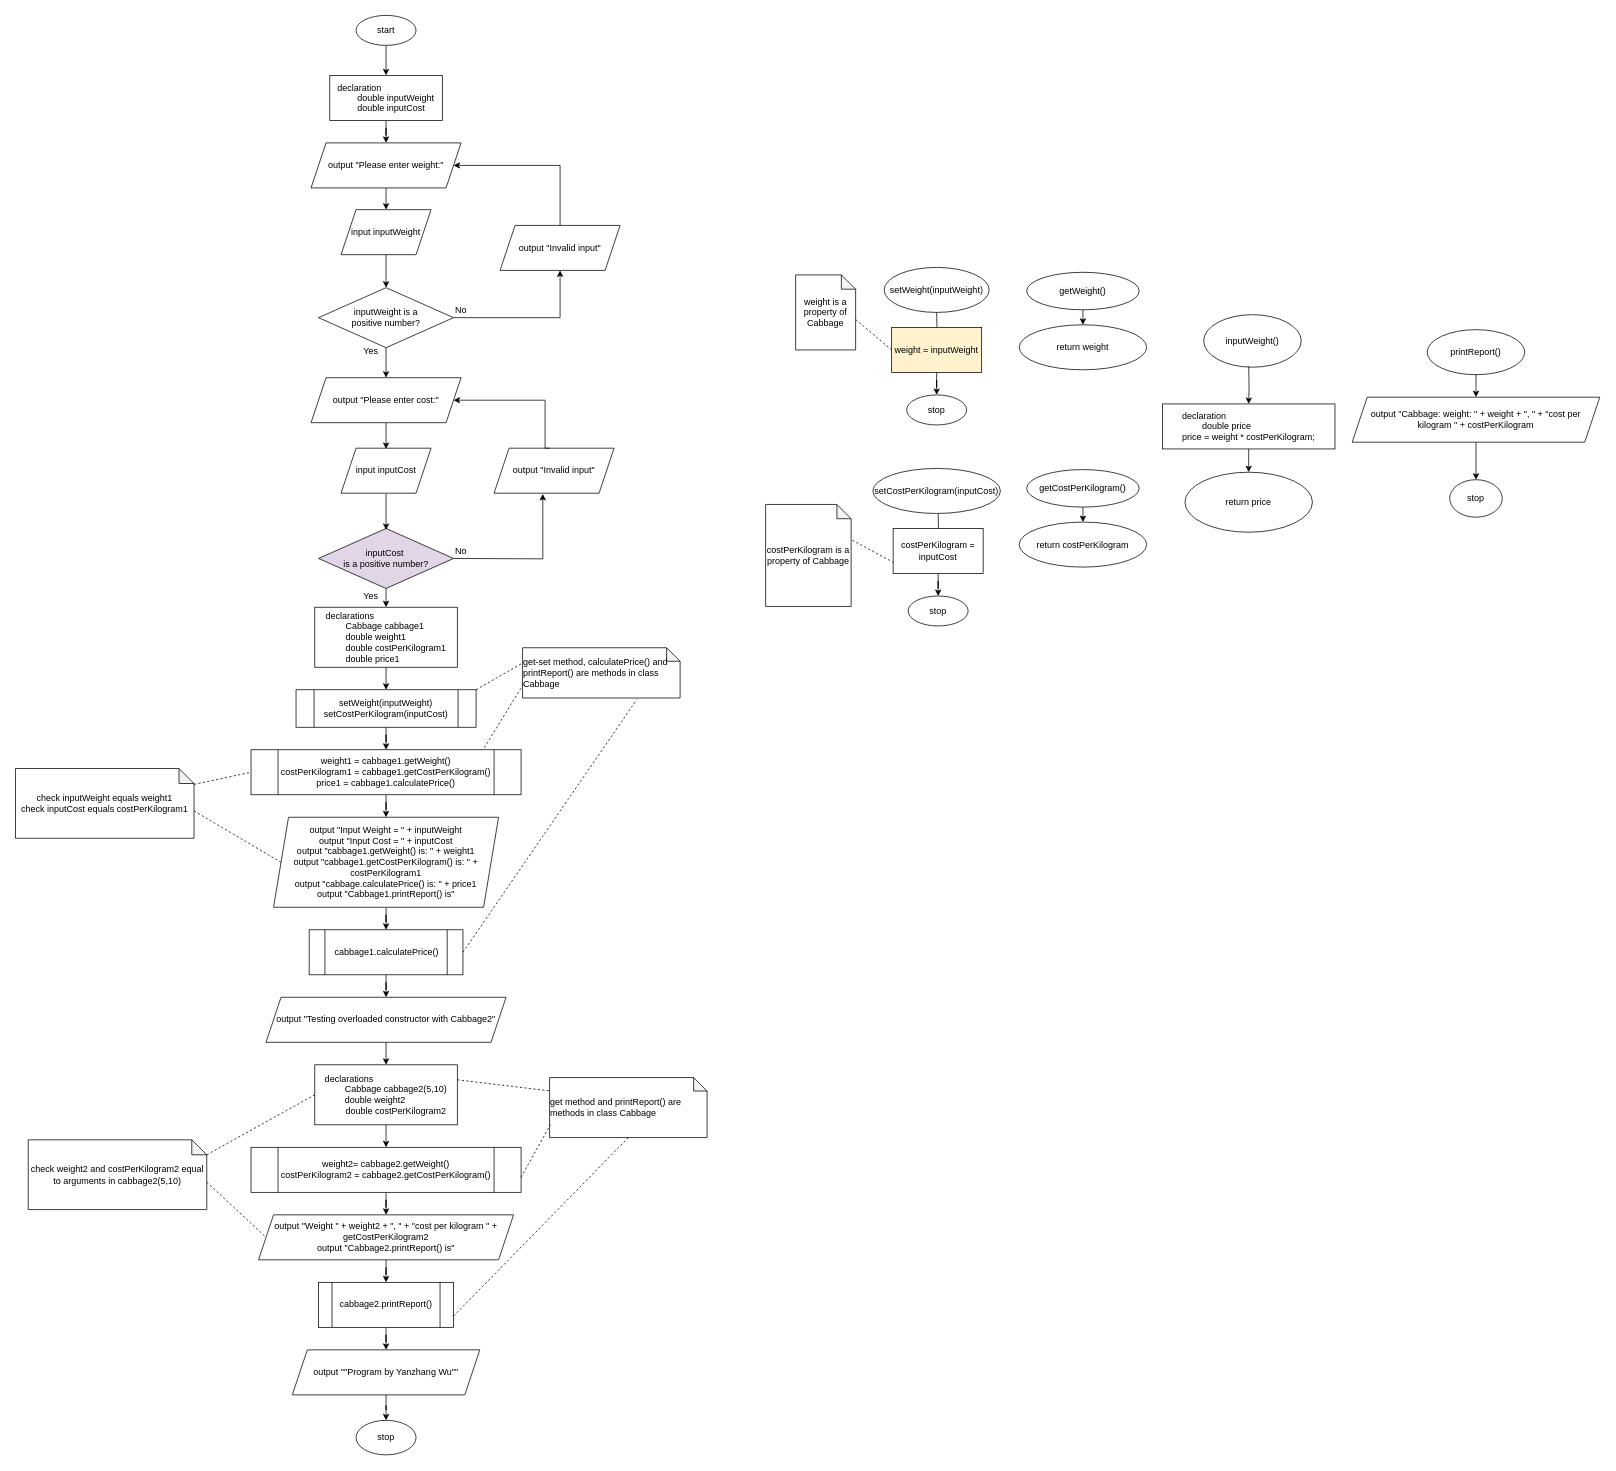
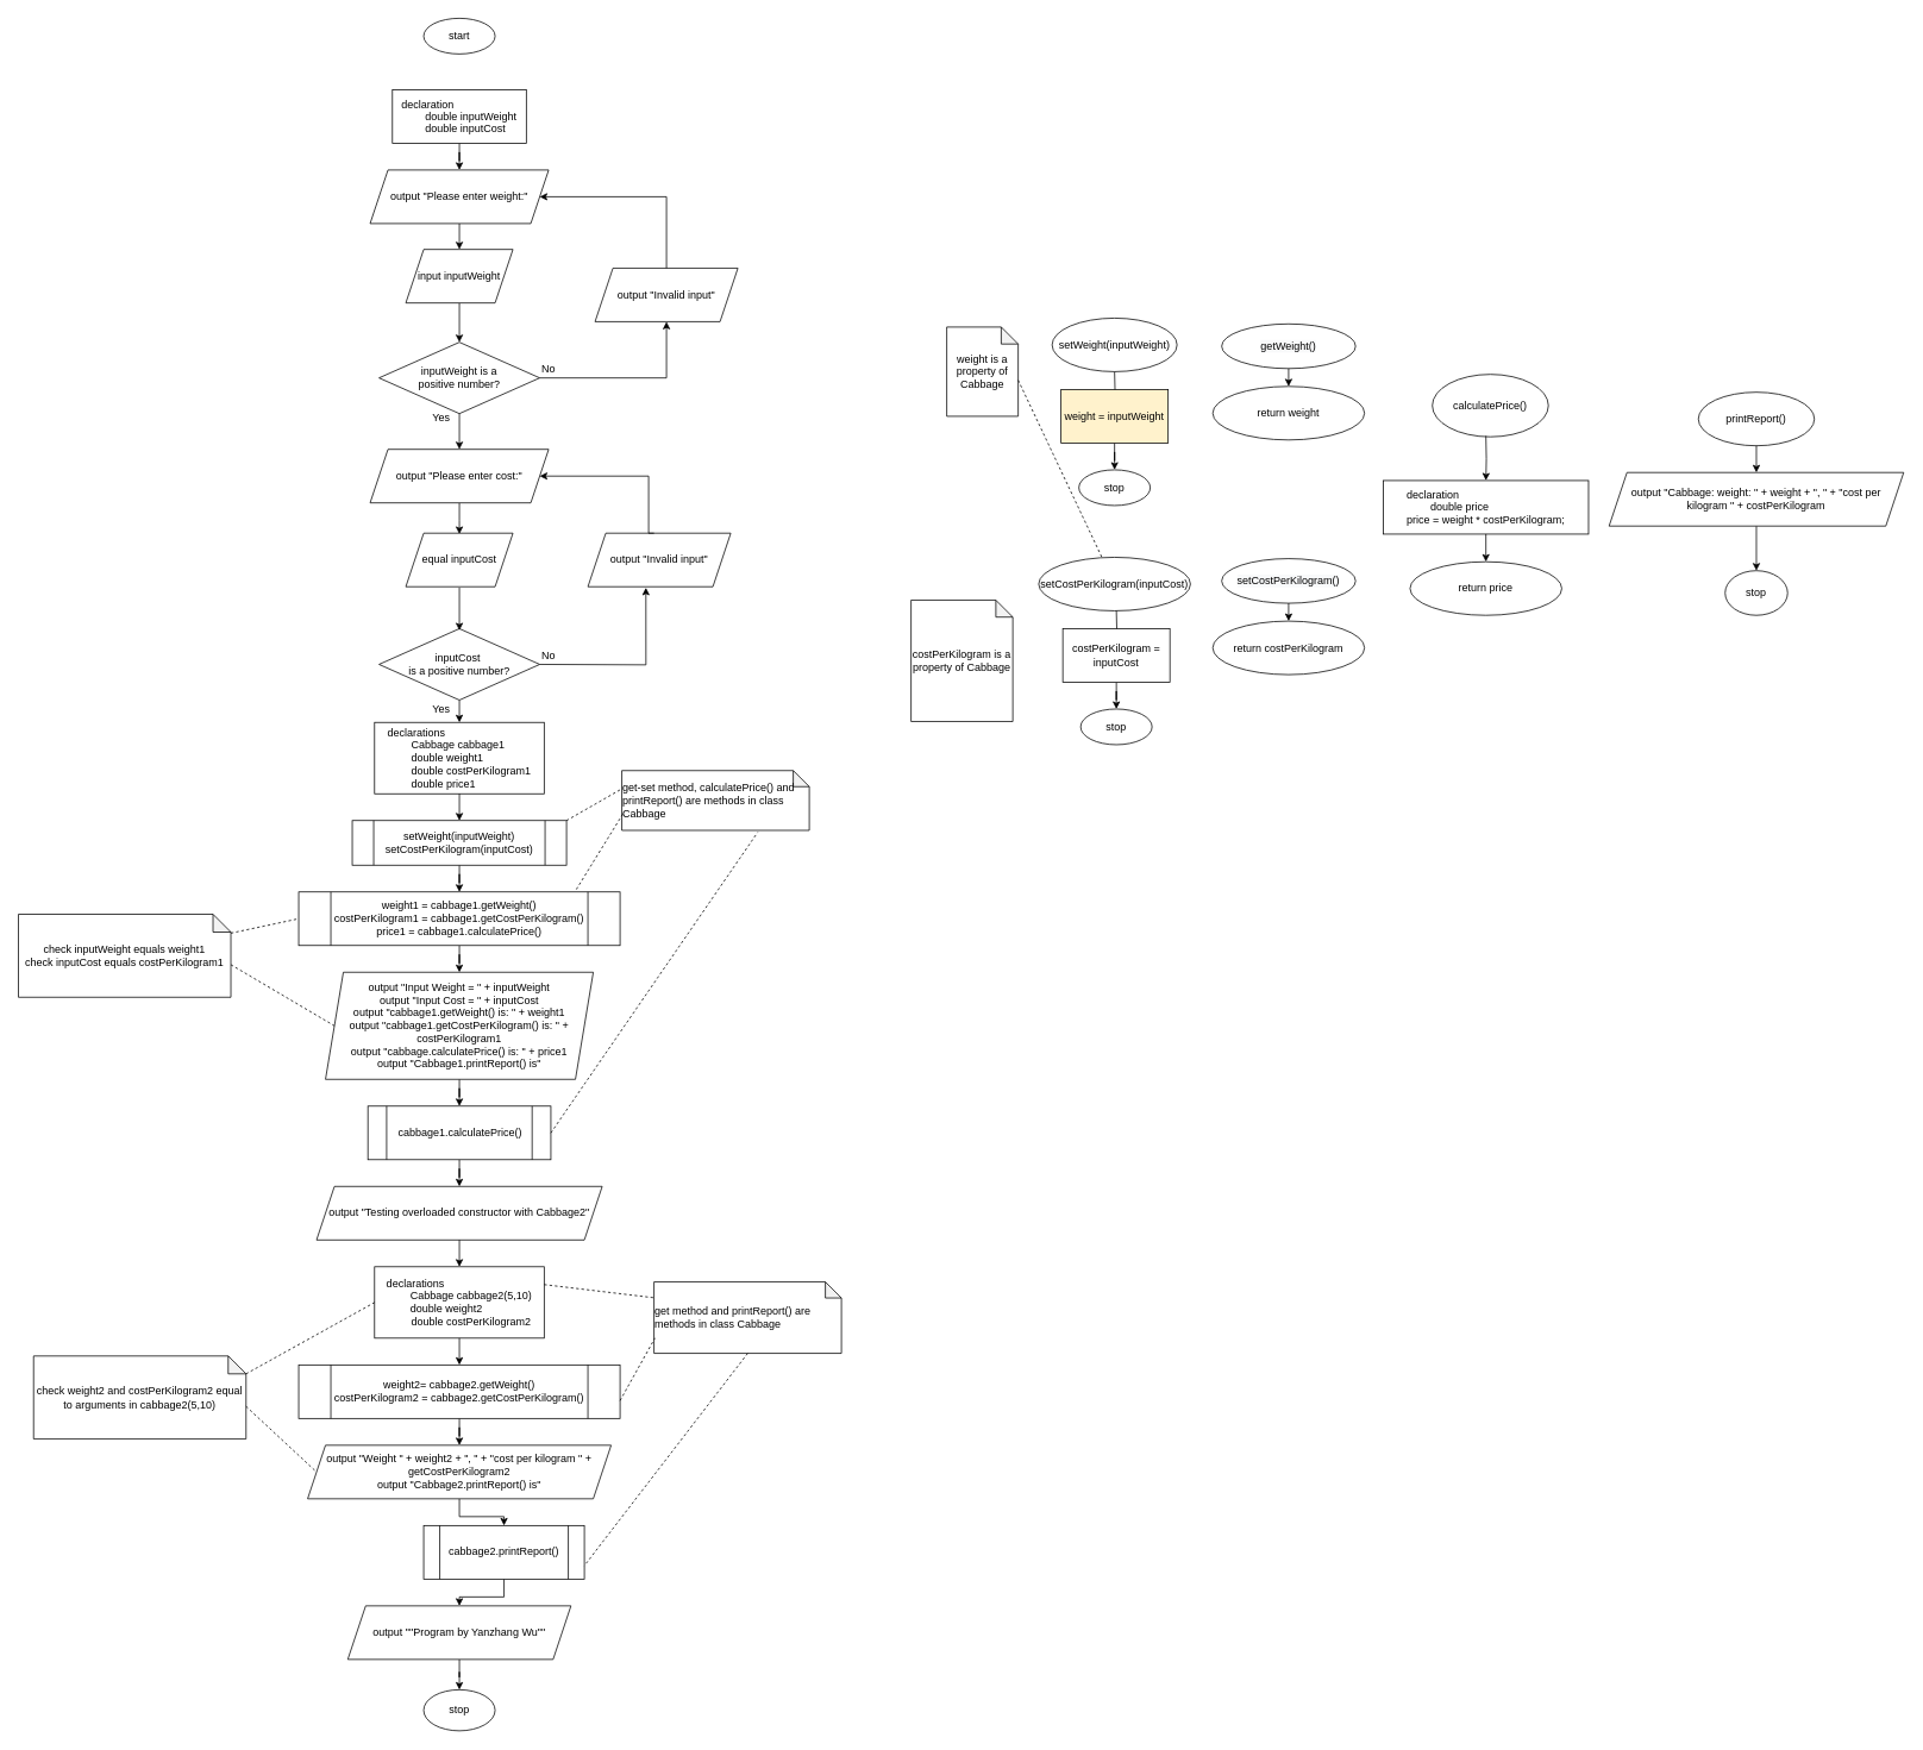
- <mxCell id="2" value="" style="edgeStyle=orthogonalEdgeStyle;rounded=0;orthogonalLoop=1;jettySize=auto;html=1;" parent="1" source="3" target="5" edge="1"><mxGeometry relative="1" as="geometry" /></mxCell>
- <mxCell id="82" value="" style="endArrow=none;dashed=1;html=1;rounded=0;exitX=0;exitY=0;exitDx=80;exitDy=59.5;exitPerimeter=0;entryX=0;entryY=0.5;entryDx=0;entryDy=0;" parent="1" source="81" target="50" edge="1"><mxGeometry width="50" height="50" relative="1" as="geometry"><mxPoint x="1286" y="553" as="sourcePoint" /><mxPoint x="1336" y="503" as="targetPoint" /></mxGeometry></mxCell>
+ <mxCell id="82" value="" style="endArrow=none;dashed=1;html=1;rounded=0;exitX=0;exitY=0;exitDx=80;exitDy=59.5;exitPerimeter=0;" parent="1" source="81" target="65" edge="1"><mxGeometry width="50" height="50" relative="1" as="geometry"><mxPoint x="1286" y="553" as="sourcePoint" /><mxPoint x="1336" y="503" as="targetPoint" /></mxGeometry></mxCell>
- <mxCell id="55" value="&lt;span style=&quot;&quot;&gt;inputWeight()&lt;/span&gt;" style="ellipse;whiteSpace=wrap;html=1;fontSize=12;fillColor=default;" parent="1" vertex="1"><mxGeometry x="1604" y="419" width="130" height="70" as="geometry" /></mxCell>
+ <mxCell id="55" value="&lt;span style=&quot;&quot;&gt;calculatePrice()&lt;/span&gt;" style="ellipse;whiteSpace=wrap;html=1;fontSize=12;fillColor=default;" parent="1" vertex="1"><mxGeometry x="1604" y="419" width="130" height="70" as="geometry" /></mxCell>
- <mxCell id="88" value="&lt;span style=&quot;&quot;&gt;input inputCost&lt;/span&gt;" style="shape=parallelogram;perimeter=parallelogramPerimeter;whiteSpace=wrap;html=1;fixedSize=1;" vertex="1" parent="1"><mxGeometry x="454" y="597" width="120" height="60" as="geometry" /></mxCell>
+ <mxCell id="88" value="&lt;span style=&quot;&quot;&gt;equal inputCost&lt;/span&gt;" style="shape=parallelogram;perimeter=parallelogramPerimeter;whiteSpace=wrap;html=1;fixedSize=1;" vertex="1" parent="1"><mxGeometry x="454" y="597" width="120" height="60" as="geometry" /></mxCell>
- <mxCell id="52" value="&lt;span style=&quot;color: rgb(0, 0, 0); font-family: Helvetica; font-size: 12px; font-style: normal; font-variant-ligatures: normal; font-variant-caps: normal; font-weight: 400; letter-spacing: normal; orphans: 2; text-align: center; text-indent: 0px; text-transform: none; widows: 2; word-spacing: 0px; -webkit-text-stroke-width: 0px; background-color: rgb(248, 249, 250); text-decoration-thickness: initial; text-decoration-style: initial; text-decoration-color: initial; float: none; display: inline !important;&quot;&gt;getCostPerKilogram()&lt;/span&gt;" style="ellipse;whiteSpace=wrap;html=1;fontSize=12;fillColor=default;" parent="1" vertex="1"><mxGeometry x="1368" y="625.5" width="150" height="50" as="geometry" /></mxCell>
+ <mxCell id="52" value="&lt;span style=&quot;color: rgb(0, 0, 0); font-family: Helvetica; font-size: 12px; font-style: normal; font-variant-ligatures: normal; font-variant-caps: normal; font-weight: 400; letter-spacing: normal; orphans: 2; text-align: center; text-indent: 0px; text-transform: none; widows: 2; word-spacing: 0px; -webkit-text-stroke-width: 0px; background-color: rgb(248, 249, 250); text-decoration-thickness: initial; text-decoration-style: initial; text-decoration-color: initial; float: none; display: inline !important;&quot;&gt;setCostPerKilogram()&lt;/span&gt;" style="ellipse;whiteSpace=wrap;html=1;fontSize=12;fillColor=default;" parent="1" vertex="1"><mxGeometry x="1368" y="625.5" width="150" height="50" as="geometry" /></mxCell>
- <mxCell id="58" value="&lt;div style=&quot;text-align: left;&quot;&gt;&lt;span style=&quot;background-color: initial;&quot;&gt;return price&lt;/span&gt;&lt;/div&gt;" style="ellipse;whiteSpace=wrap;html=1;" parent="1" vertex="1"><mxGeometry x="1579" y="629" width="170" height="80" as="geometry" /></mxCell>
+ <mxCell id="58" value="&lt;div style=&quot;text-align: left;&quot;&gt;&lt;span style=&quot;background-color: initial;&quot;&gt;return price&lt;/span&gt;&lt;/div&gt;" style="ellipse;whiteSpace=wrap;html=1;" parent="1" vertex="1"><mxGeometry x="1579" y="629" width="170" height="60" as="geometry" /></mxCell>
- <mxCell id="84" value="" style="endArrow=none;dashed=1;html=1;rounded=0;entryX=0;entryY=0.75;entryDx=0;entryDy=0;exitX=1.014;exitY=0.351;exitDx=0;exitDy=0;exitPerimeter=0;" parent="1" source="83" target="68" edge="1"><mxGeometry width="50" height="50" relative="1" as="geometry"><mxPoint x="1136" y="691" as="sourcePoint" /><mxPoint x="1336" y="495" as="targetPoint" /></mxGeometry></mxCell>
- <mxCell id="14" value="inputCost&amp;nbsp;&lt;br&gt;is a positive number?" style="rhombus;whiteSpace=wrap;html=1;fillColor=#e1d5e7;" parent="1" vertex="1"><mxGeometry x="424" y="704" width="180" height="80" as="geometry" /></mxCell>
+ <mxCell id="14" value="inputCost&amp;nbsp;&lt;br&gt;is a positive number?" style="rhombus;whiteSpace=wrap;html=1;" parent="1" vertex="1"><mxGeometry x="424" y="704" width="180" height="80" as="geometry" /></mxCell>
- <mxCell id="42" value="cabbage2.printReport()" style="shape=process;whiteSpace=wrap;html=1;backgroundOutline=1;" parent="1" vertex="1"><mxGeometry x="424" y="1709" width="180" height="60" as="geometry" /></mxCell>
+ <mxCell id="42" value="cabbage2.printReport()" style="shape=process;whiteSpace=wrap;html=1;backgroundOutline=1;" parent="1" vertex="1"><mxGeometry x="474" y="1709" width="180" height="60" as="geometry" /></mxCell>
